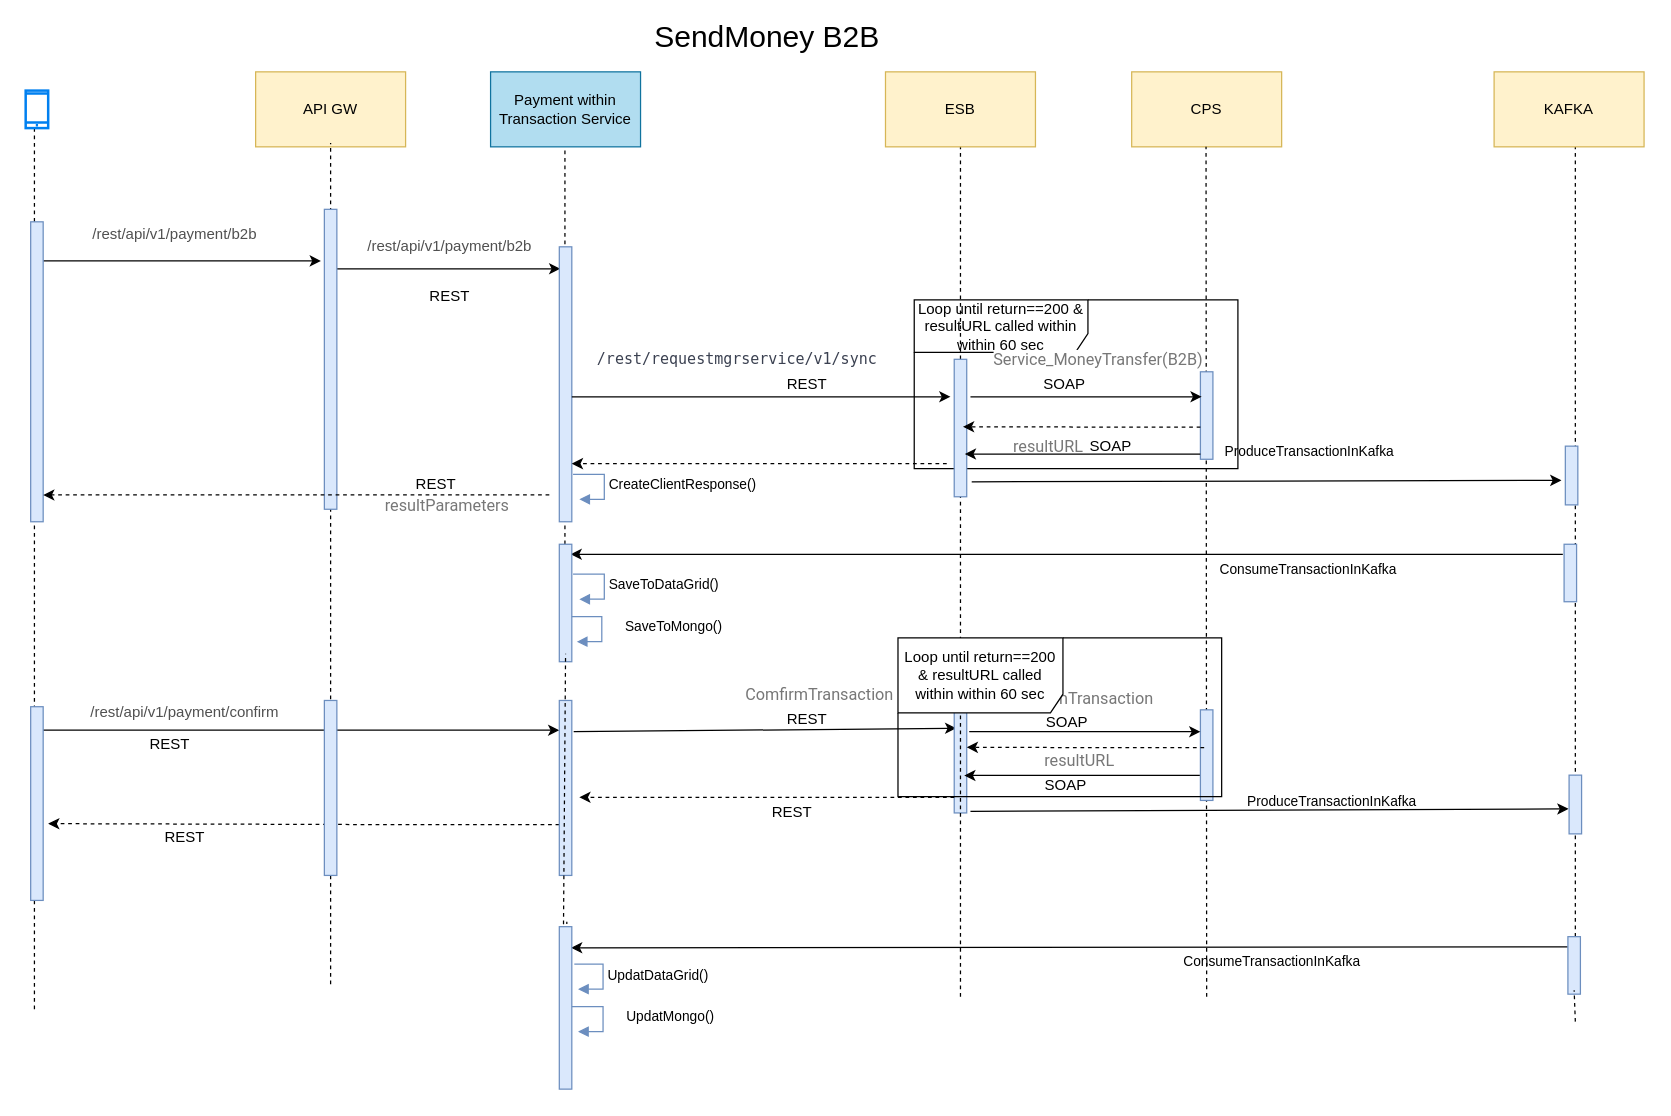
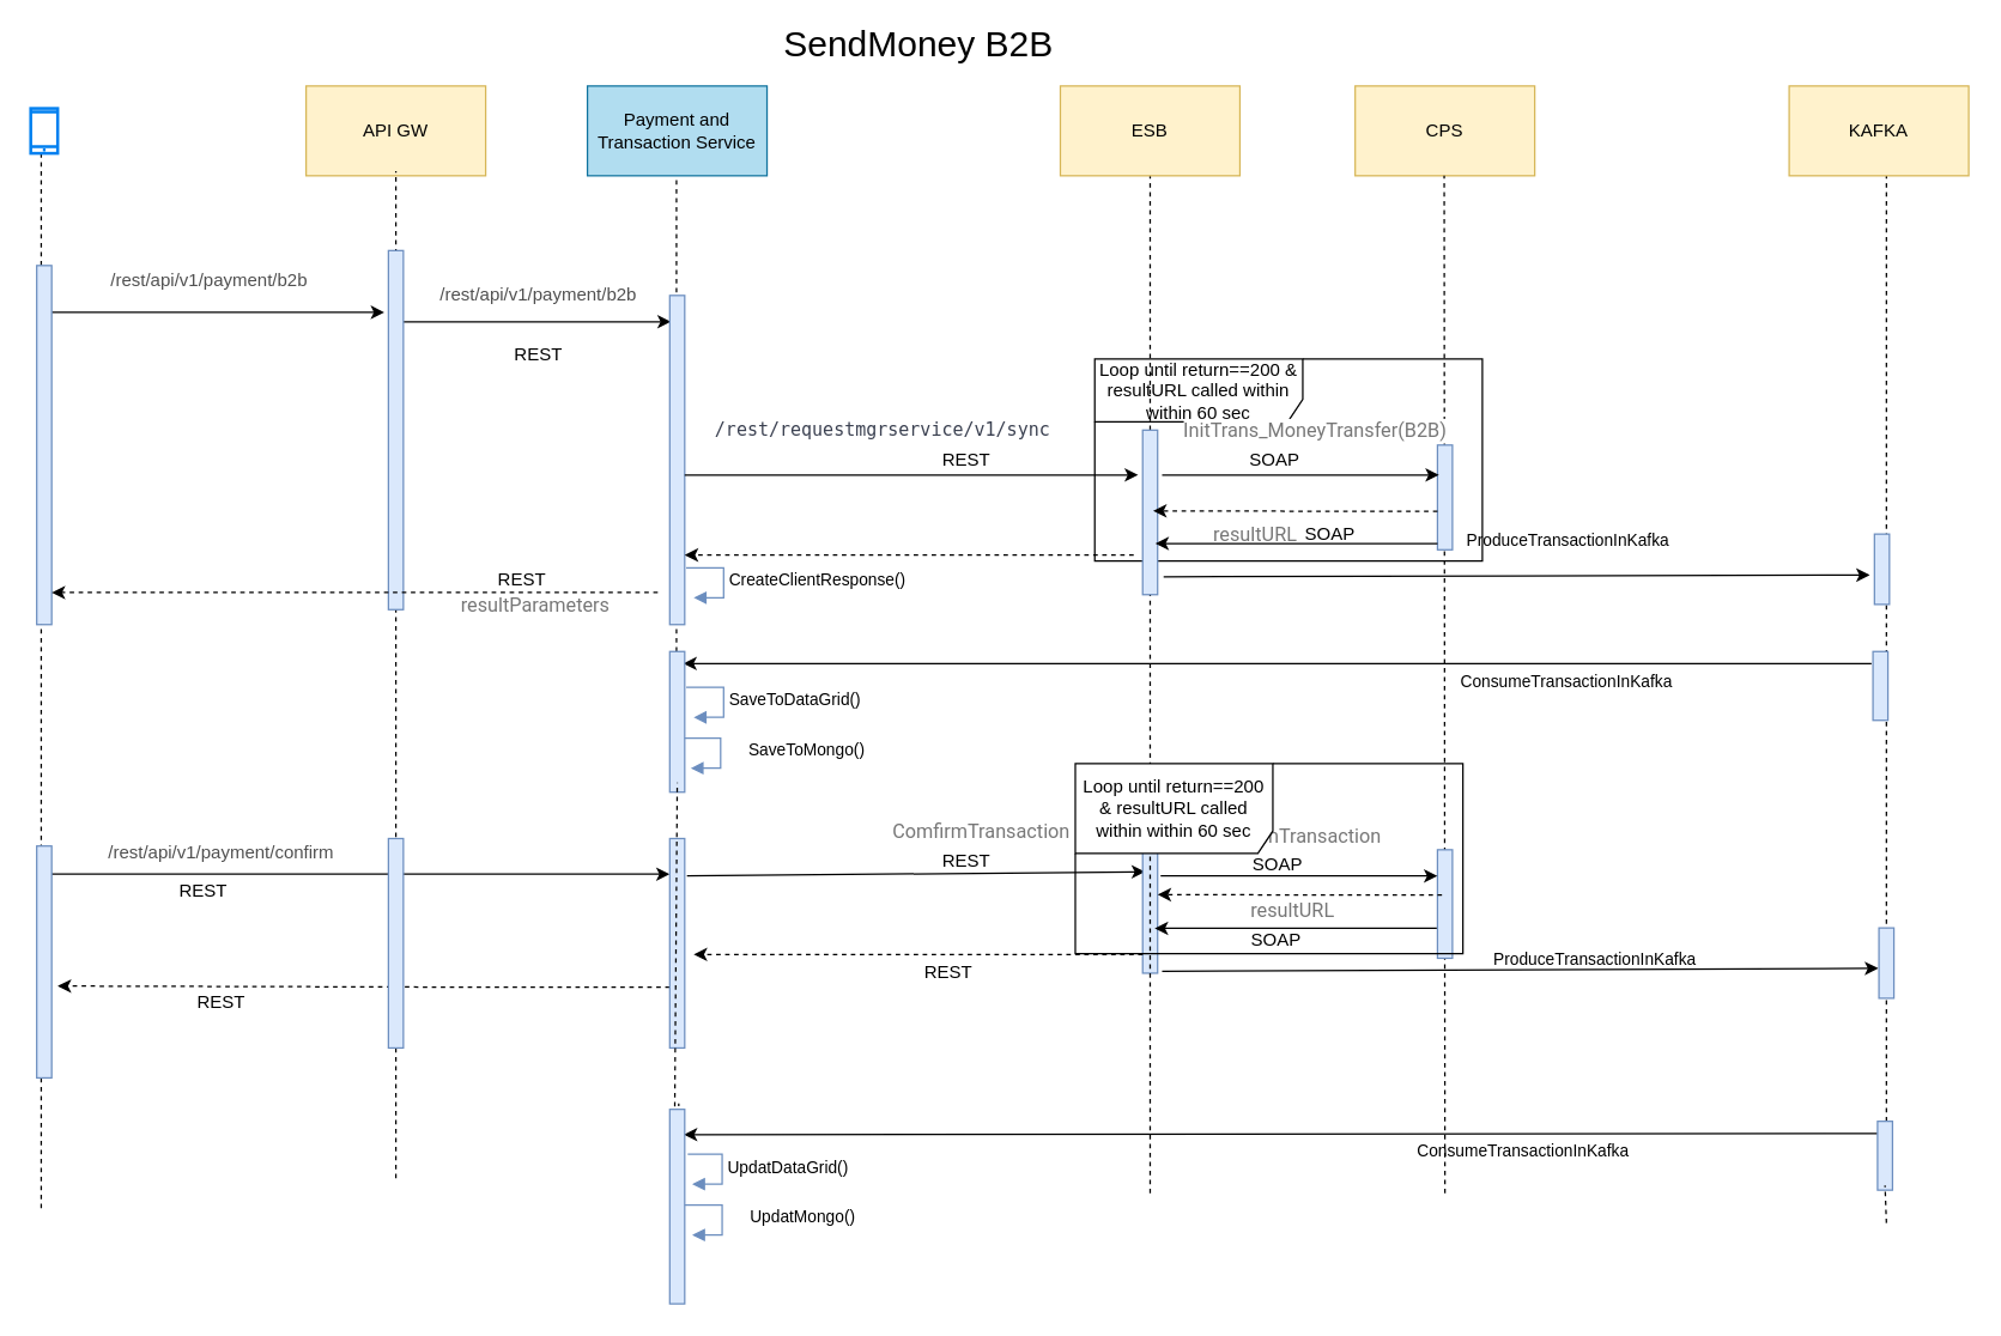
- <mxCell id="6" value="Payment within Transaction Service" style="rounded=0;whiteSpace=wrap;html=1;fillColor=#b1ddf0;strokeColor=#10739e;" parent="1" vertex="1"><mxGeometry x="392" y="57" width="120" height="60" as="geometry" /></mxCell>
+ <mxCell id="6" value="Payment and Transaction Service" style="rounded=0;whiteSpace=wrap;html=1;fillColor=#b1ddf0;strokeColor=#10739e;" parent="1" vertex="1"><mxGeometry x="392" y="57" width="120" height="60" as="geometry" /></mxCell>
- <mxCell id="29" value="&lt;div&gt;&lt;font color=&quot;#777777&quot; face=&quot;Roboto, RobotoDraft, Helvetica, Arial, sans-serif&quot;&gt;&lt;span style=&quot;font-size: 13px ; background-color: rgb(255 , 255 , 255)&quot;&gt;Service_MoneyTransfer(B2B)&lt;/span&gt;&lt;/font&gt;&lt;/div&gt;" style="text;html=1;align=center;verticalAlign=middle;resizable=0;points=[];autosize=1;" parent="1" vertex="1"><mxGeometry x="783" y="277" width="190" height="20" as="geometry" /></mxCell>
+ <mxCell id="29" value="&lt;div&gt;&lt;font color=&quot;#777777&quot; face=&quot;Roboto, RobotoDraft, Helvetica, Arial, sans-serif&quot;&gt;&lt;span style=&quot;font-size: 13px ; background-color: rgb(255 , 255 , 255)&quot;&gt;InitTrans_MoneyTransfer(B2B)&lt;/span&gt;&lt;/font&gt;&lt;/div&gt;" style="text;html=1;align=center;verticalAlign=middle;resizable=0;points=[];autosize=1;" parent="1" vertex="1"><mxGeometry x="783" y="277" width="190" height="20" as="geometry" /></mxCell>
